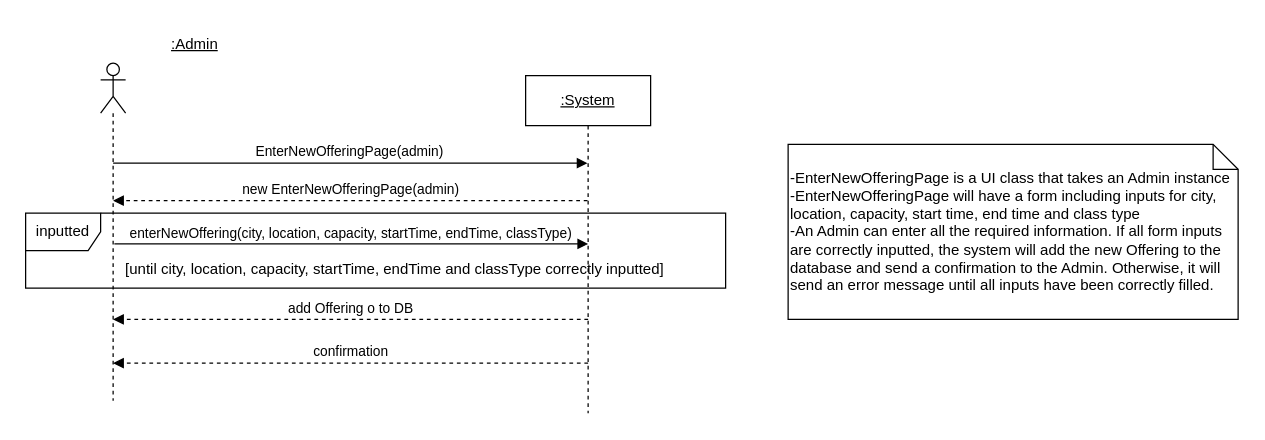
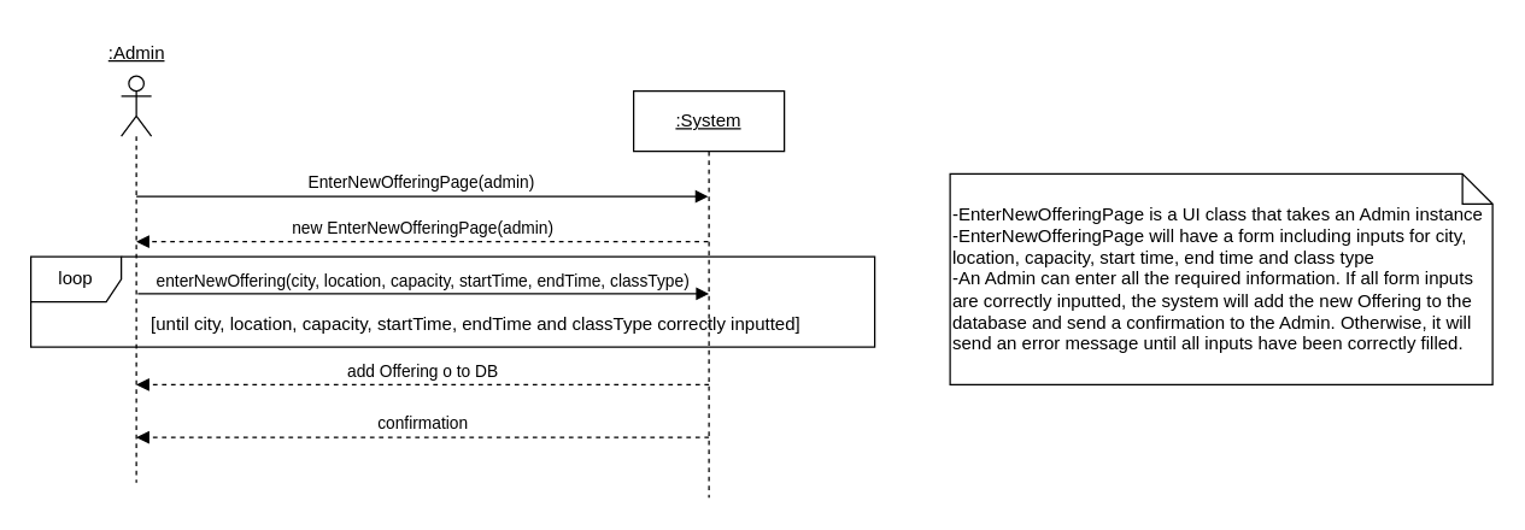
- <mxCell id="3" value="&lt;u&gt;:Admin&lt;/u&gt;" style="text;html=1;align=center;verticalAlign=middle;resizable=0;points=[];autosize=1;strokeColor=none;fillColor=none;" parent="1" vertex="1"><mxGeometry x="125" y="20" width="60" height="30" as="geometry" /></mxCell>
+ <mxCell id="3" value="&lt;u&gt;:Admin&lt;/u&gt;" style="text;html=1;align=center;verticalAlign=middle;resizable=0;points=[];autosize=1;strokeColor=none;fillColor=none;" parent="1" vertex="1"><mxGeometry x="60" y="20" width="60" height="30" as="geometry" /></mxCell>
- <mxCell id="11" value="inputted" style="shape=umlFrame;whiteSpace=wrap;html=1;pointerEvents=0;" vertex="1" parent="1"><mxGeometry x="20" y="170" width="560" height="60" as="geometry" /></mxCell>
+ <mxCell id="11" value="loop" style="shape=umlFrame;whiteSpace=wrap;html=1;pointerEvents=0;" vertex="1" parent="1"><mxGeometry x="20" y="170" width="560" height="60" as="geometry" /></mxCell>
